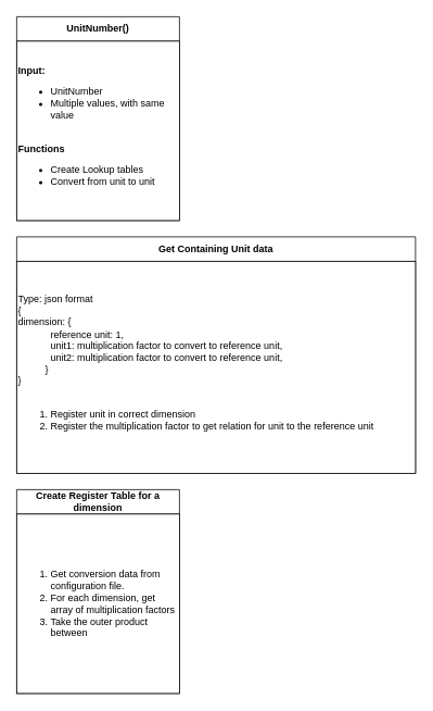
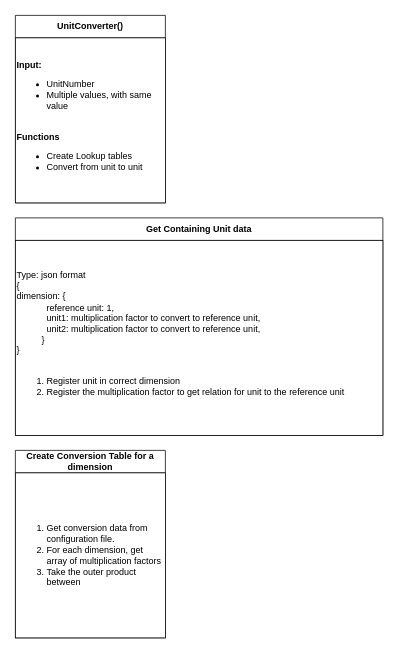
- <mxCell id="2" value="UnitNumber()" style="swimlane;whiteSpace=wrap;html=1;startSize=30;" vertex="1" parent="1"><mxGeometry x="20" y="20" width="200" height="250" as="geometry" /></mxCell>
+ <mxCell id="2" value="UnitConverter()" style="swimlane;whiteSpace=wrap;html=1;startSize=30;" vertex="1" parent="1"><mxGeometry x="20" y="20" width="200" height="250" as="geometry" /></mxCell>
- <mxCell id="6" value="Create Register Table for a dimension" style="swimlane;whiteSpace=wrap;html=1;startSize=30;" vertex="1" parent="1"><mxGeometry x="20" y="600" width="200" height="250" as="geometry" /></mxCell>
+ <mxCell id="6" value="Create Conversion Table for a dimension" style="swimlane;whiteSpace=wrap;html=1;startSize=30;" vertex="1" parent="1"><mxGeometry x="20" y="600" width="200" height="250" as="geometry" /></mxCell>
